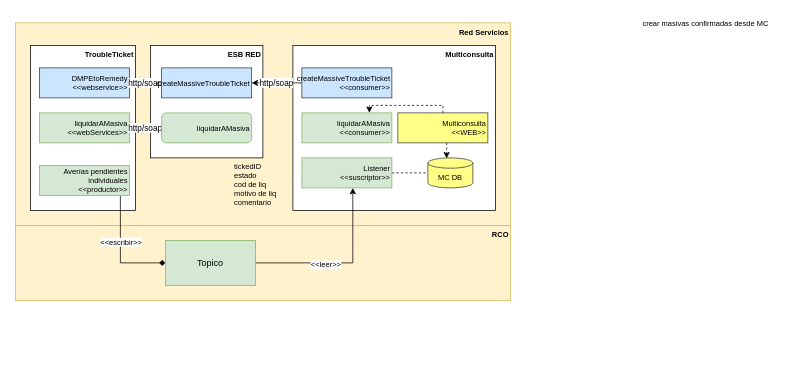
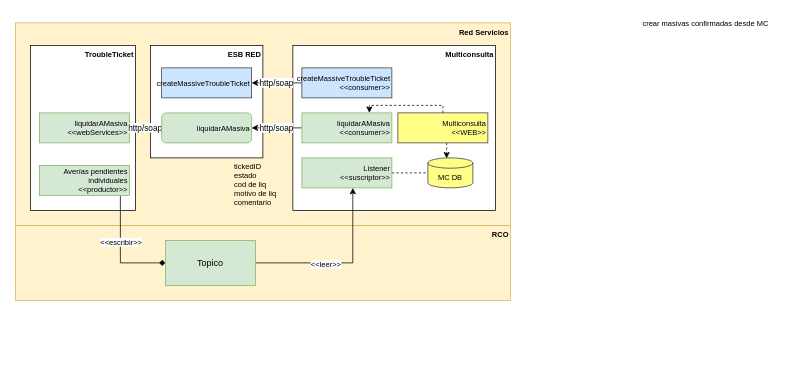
- <mxCell id="9" value="DMPEtoRemedy&lt;br&gt;&amp;lt;&amp;lt;webservice&amp;gt;&amp;gt;" style="rounded=0;whiteSpace=wrap;html=1;fontSize=10;align=right;fillColor=#cce5ff;strokeColor=#36393d;" parent="1" vertex="1"><mxGeometry x="52" y="90" width="120" height="40" as="geometry" /></mxCell>
- <mxCell id="17" value="http/soap" style="edgeStyle=orthogonalEdgeStyle;rounded=0;orthogonalLoop=1;jettySize=auto;html=1;entryX=1;entryY=0.5;entryDx=0;entryDy=0;" parent="1" source="18" target="9" edge="1"><mxGeometry relative="1" as="geometry" /></mxCell>
+ <mxCell id="15" value="http/soap" style="edgeStyle=orthogonalEdgeStyle;rounded=0;orthogonalLoop=1;jettySize=auto;html=1;entryX=1;entryY=0.5;entryDx=0;entryDy=0;" parent="1" source="16" target="20" edge="1"><mxGeometry relative="1" as="geometry" /></mxCell>
